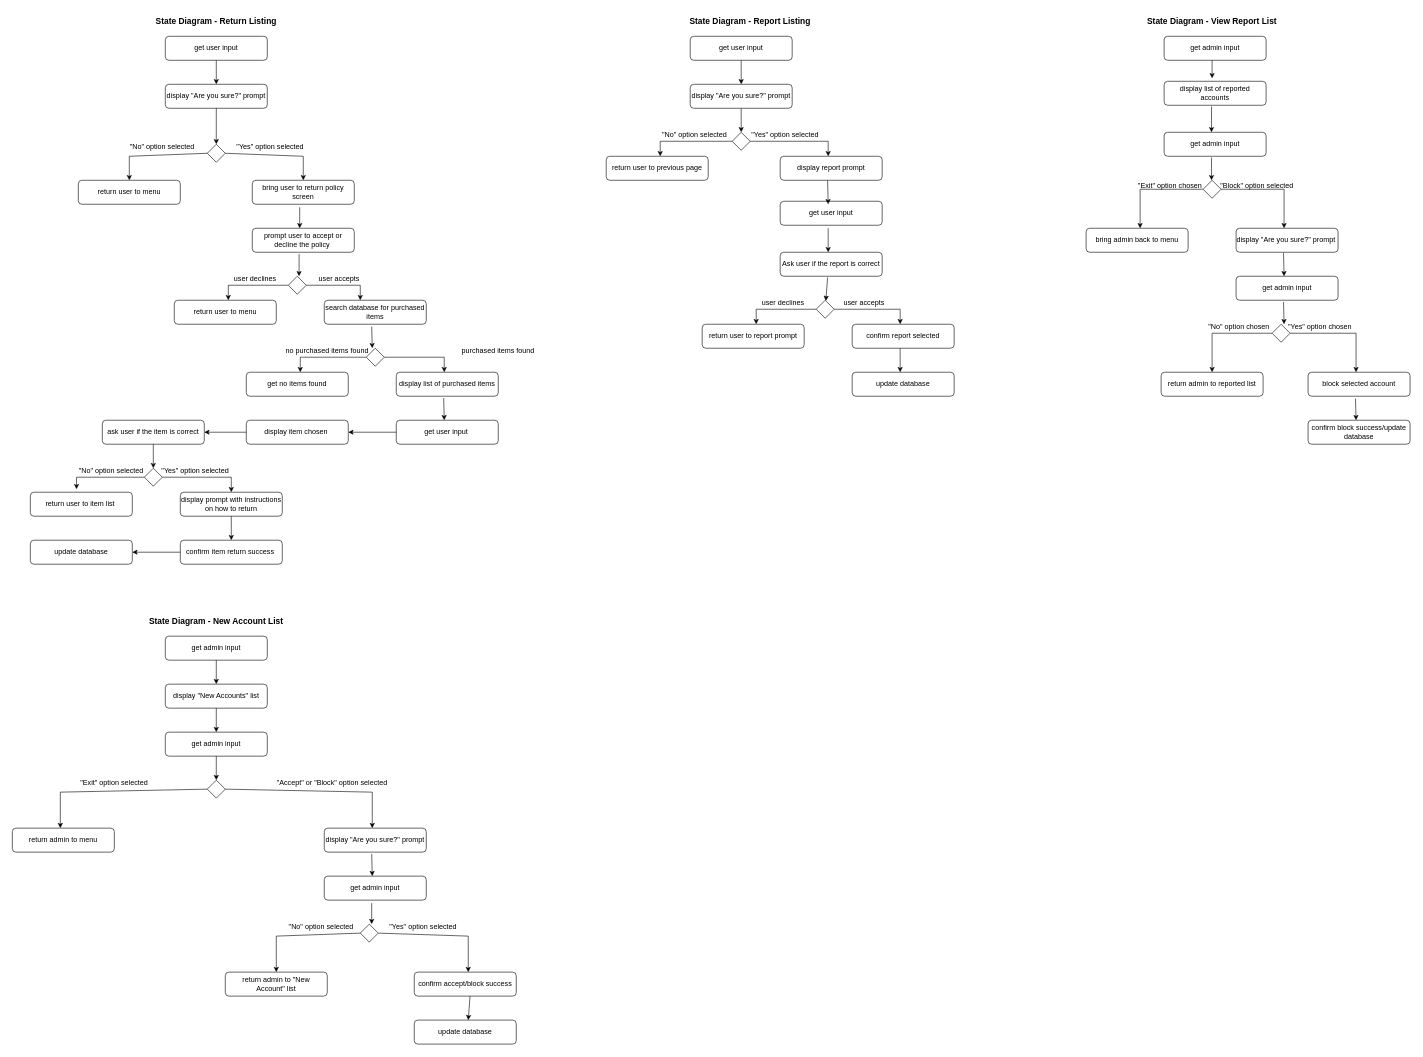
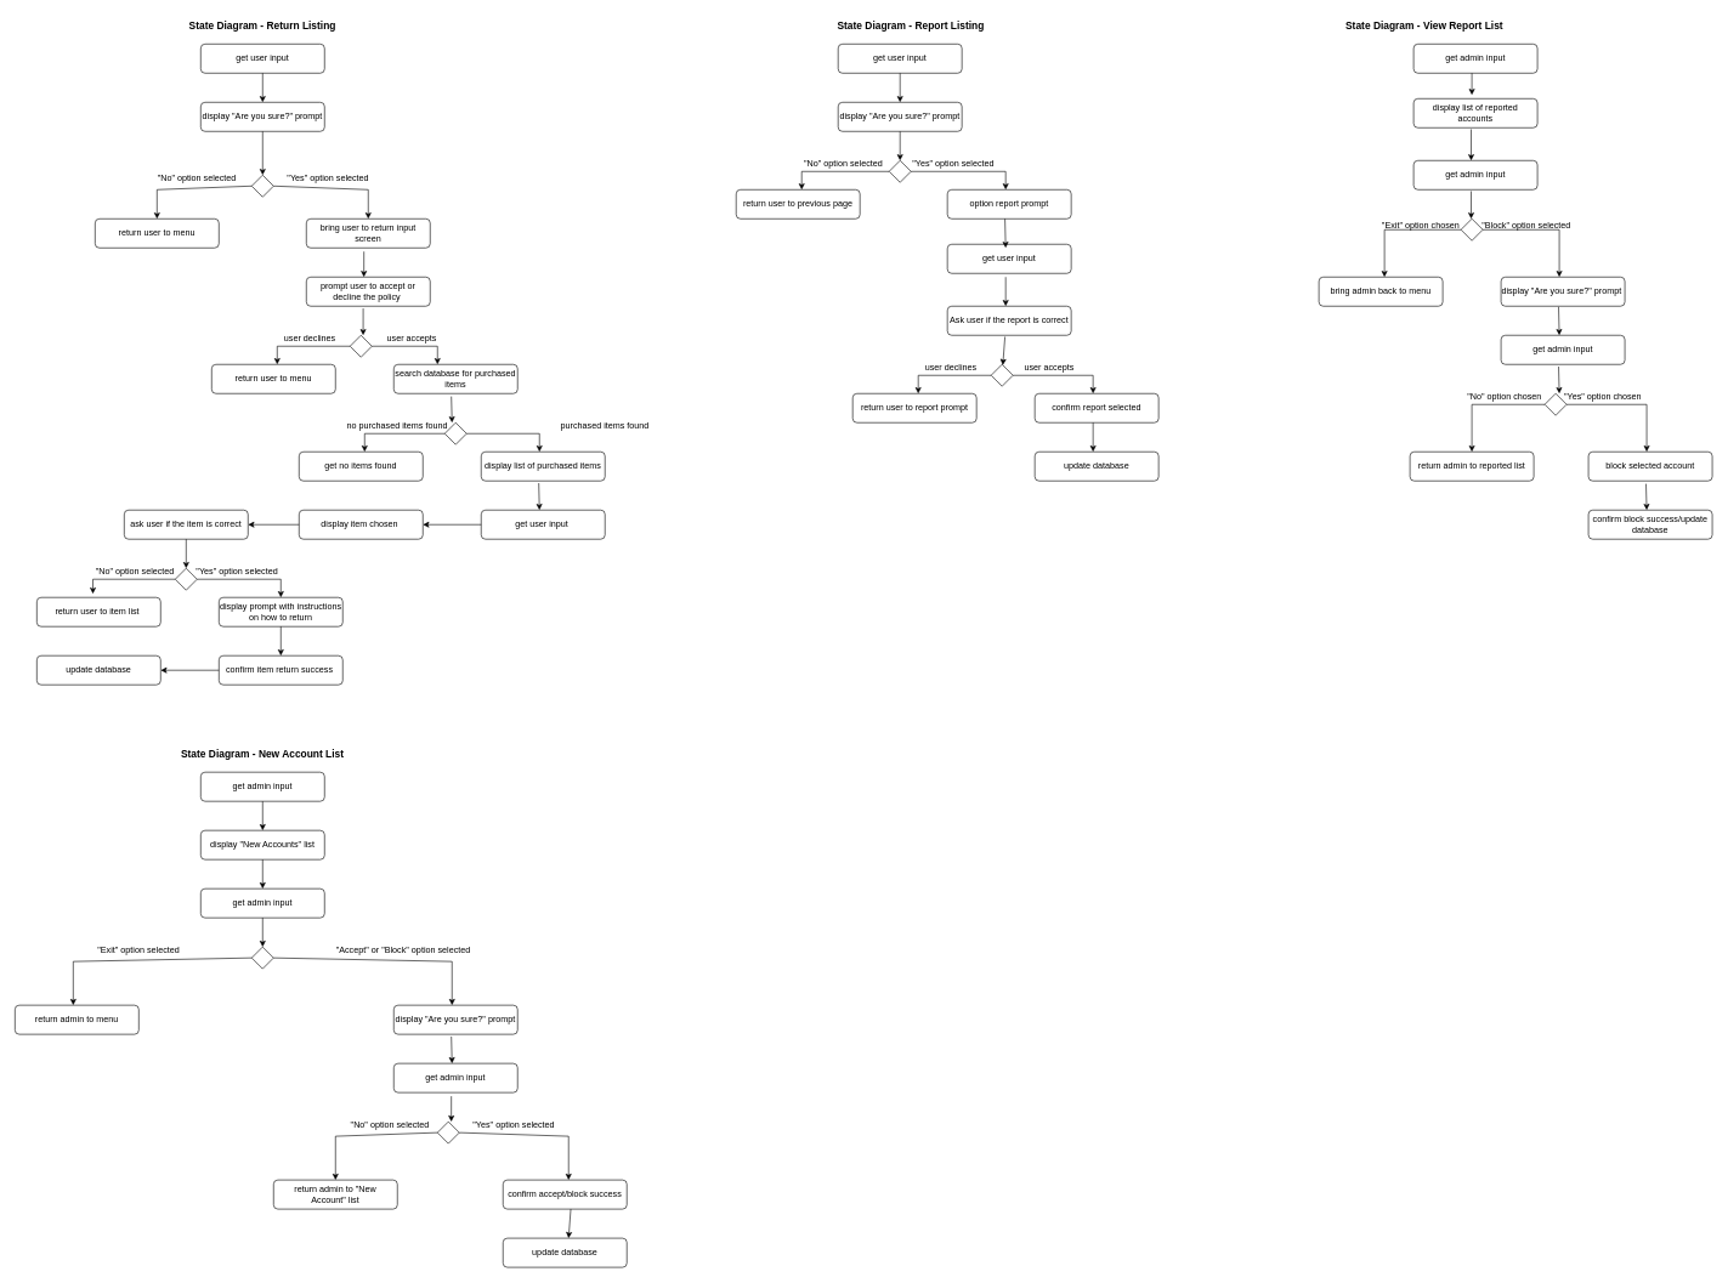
- <mxCell id="104" value="&lt;font style=&quot;font-size: 14px;&quot;&gt;&lt;b&gt;State Diagram - View Report List&lt;/b&gt;&lt;/font&gt;" style="text;html=1;strokeColor=none;fillColor=none;align=center;verticalAlign=middle;whiteSpace=wrap;rounded=0;" parent="1" vertex="1"><mxGeometry x="1910" y="20" width="220" height="30" as="geometry" /></mxCell>
+ <mxCell id="104" value="&lt;font style=&quot;font-size: 14px;&quot;&gt;&lt;b&gt;State Diagram - View Report List&lt;/b&gt;&lt;/font&gt;" style="text;html=1;strokeColor=none;fillColor=none;align=center;verticalAlign=middle;whiteSpace=wrap;rounded=0;" parent="1" vertex="1"><mxGeometry x="1845" y="20" width="220" height="30" as="geometry" /></mxCell>
- <mxCell id="80" value="display report prompt" style="text;html=1;strokeColor=none;fillColor=none;align=center;verticalAlign=middle;whiteSpace=wrap;rounded=0;" parent="1" vertex="1"><mxGeometry x="1300" y="265" width="170" height="30" as="geometry" /></mxCell>
+ <mxCell id="80" value="option report prompt" style="text;html=1;strokeColor=none;fillColor=none;align=center;verticalAlign=middle;whiteSpace=wrap;rounded=0;" parent="1" vertex="1"><mxGeometry x="1300" y="265" width="170" height="30" as="geometry" /></mxCell>
- <mxCell id="14" value="bring user to return policy screen" style="text;html=1;strokeColor=none;fillColor=none;align=center;verticalAlign=middle;whiteSpace=wrap;rounded=0;" parent="1" vertex="1"><mxGeometry x="420" y="305" width="170" height="30" as="geometry" /></mxCell>
+ <mxCell id="14" value="bring user to return input screen" style="text;html=1;strokeColor=none;fillColor=none;align=center;verticalAlign=middle;whiteSpace=wrap;rounded=0;" parent="1" vertex="1"><mxGeometry x="420" y="305" width="170" height="30" as="geometry" /></mxCell>
